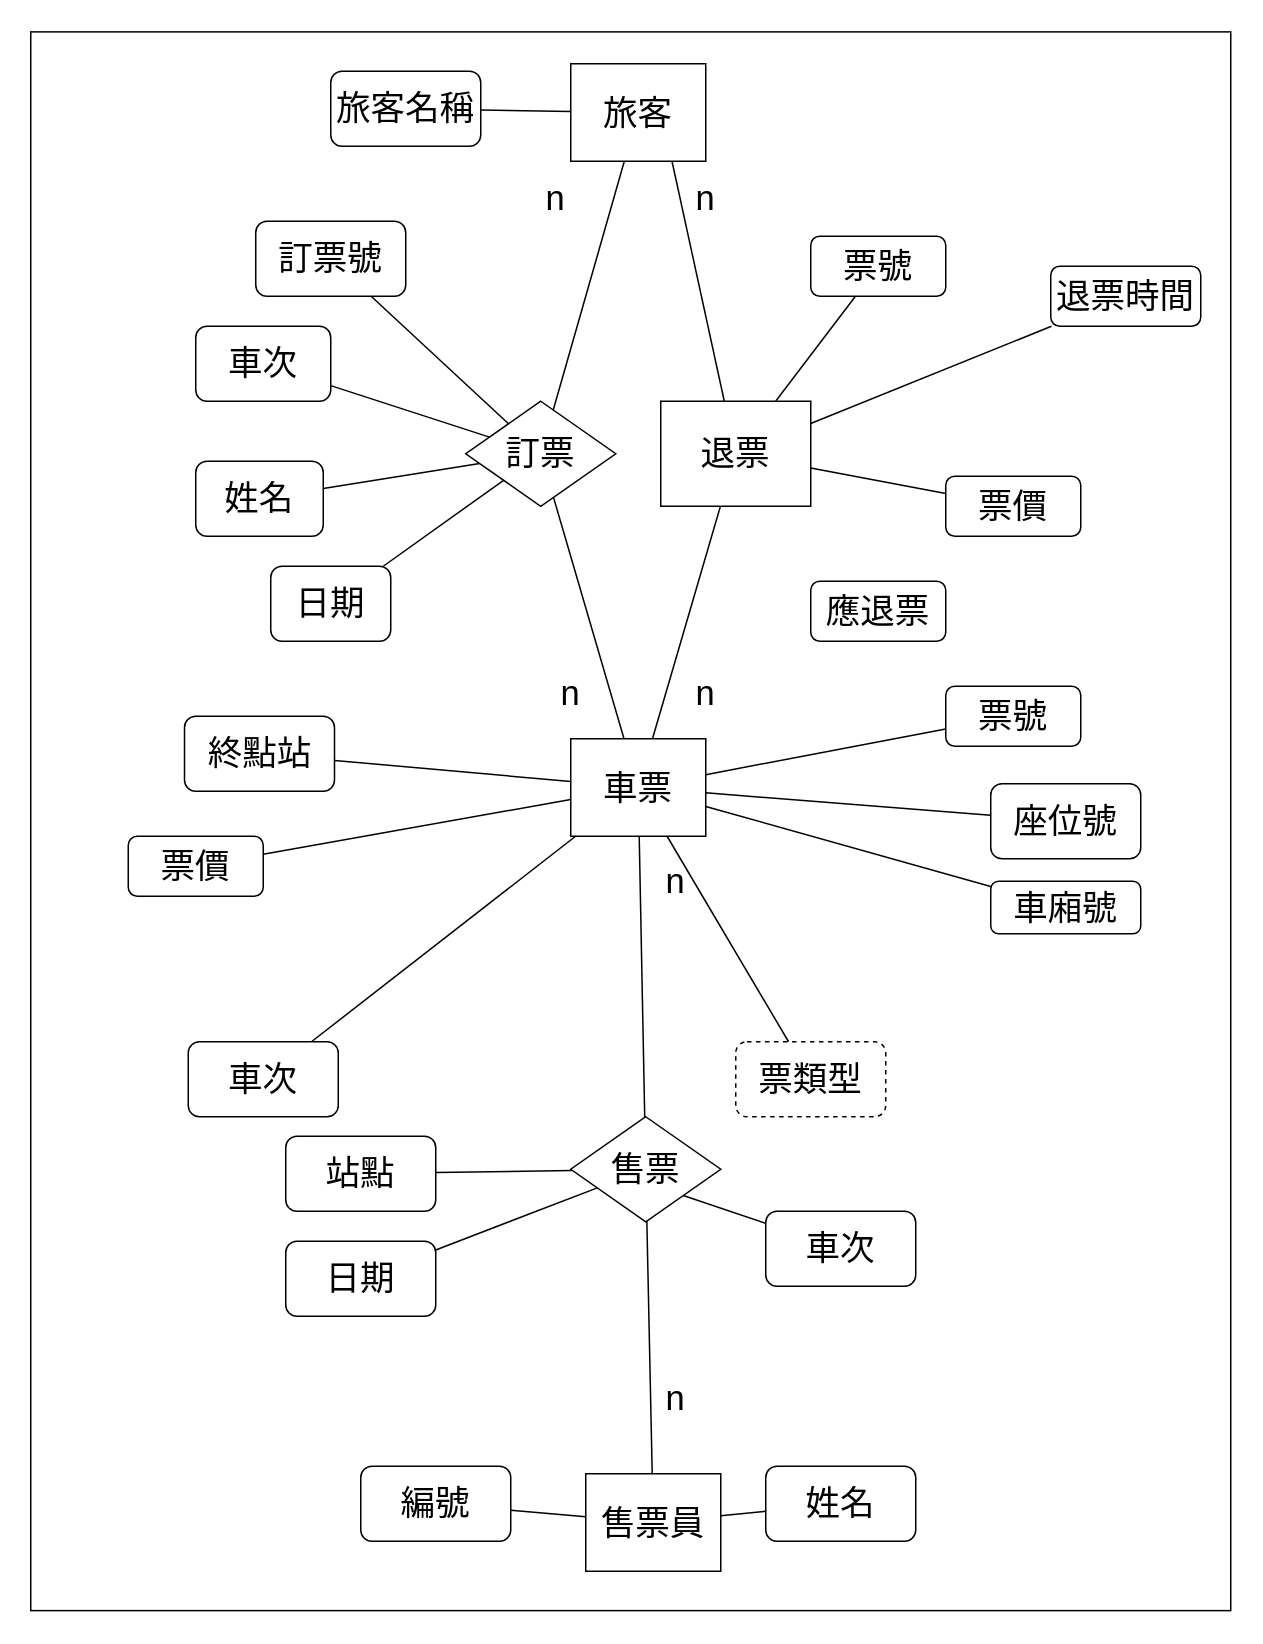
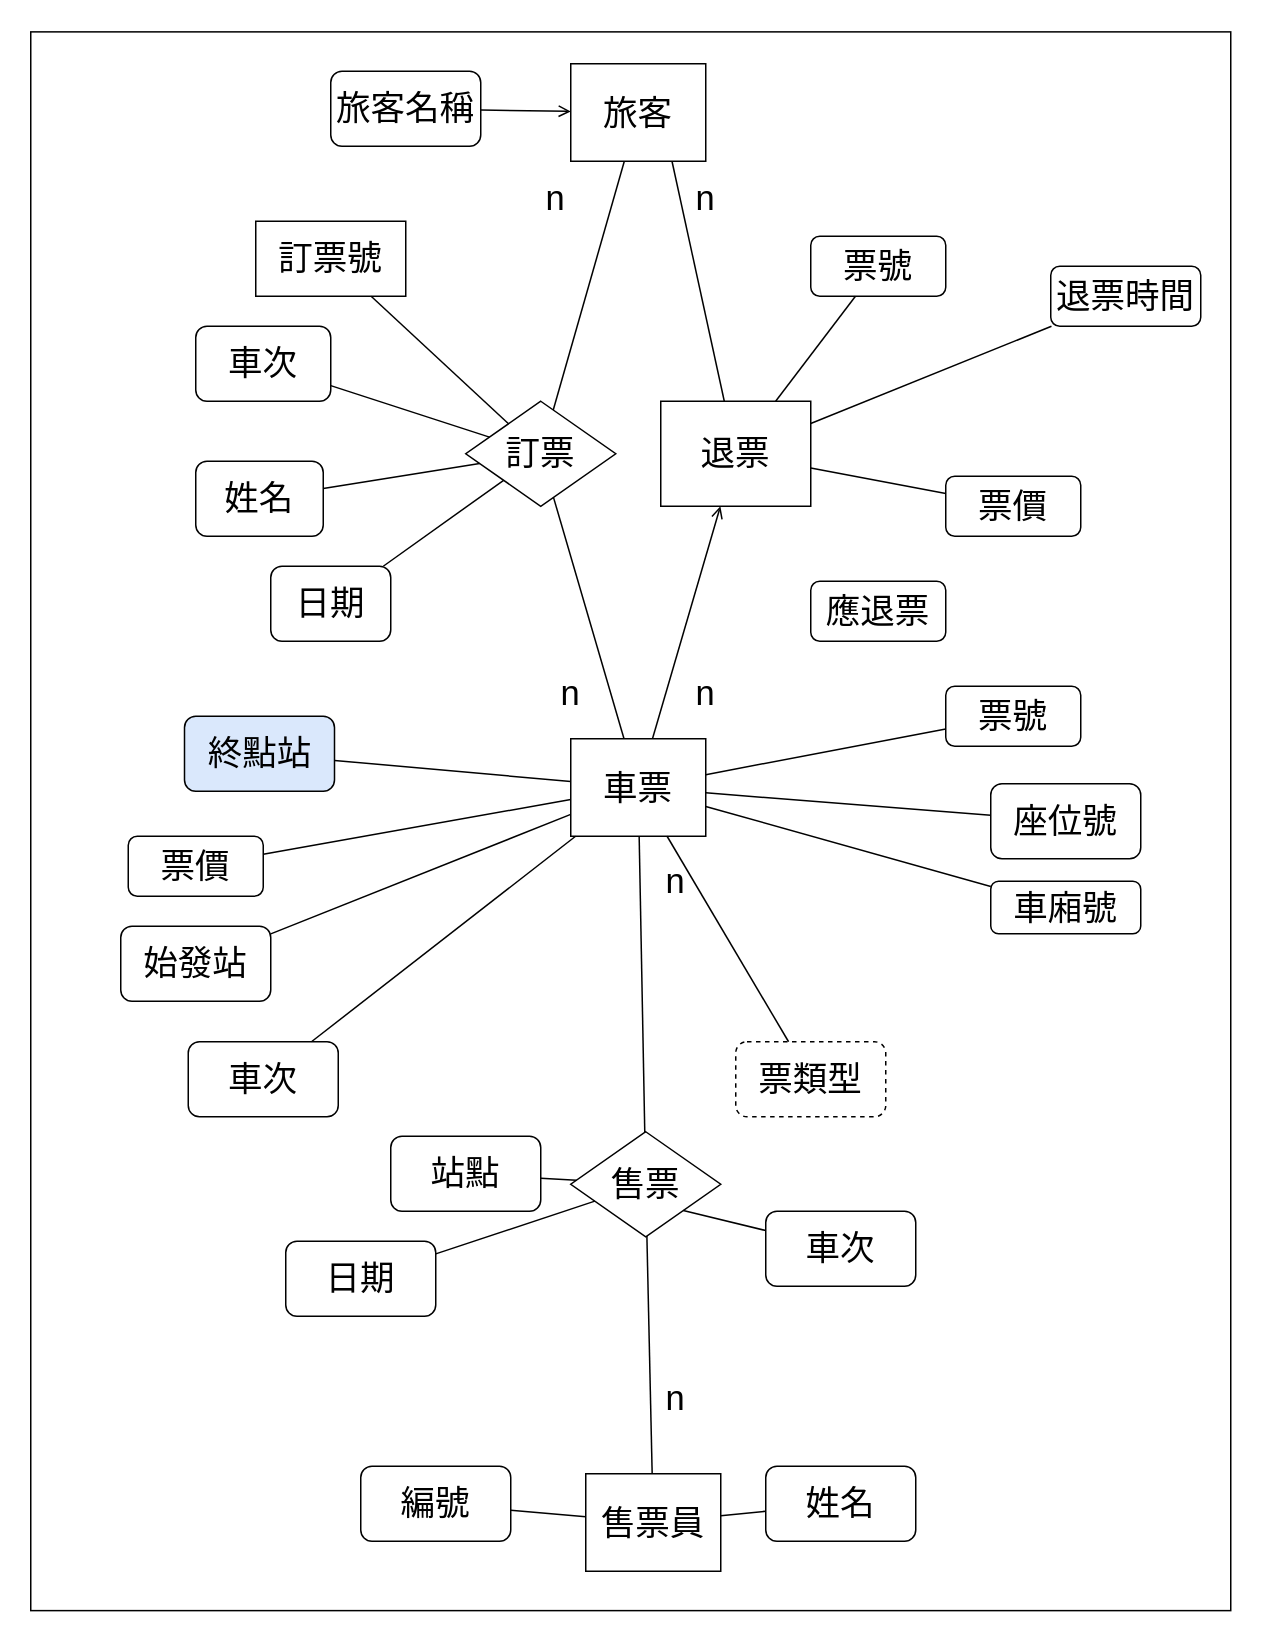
- <mxCell id="36" value="" style="endArrow=none;html=1;rounded=0;" edge="1" parent="1" source="3" target="4"><mxGeometry width="50" height="50" relative="1" as="geometry"><mxPoint x="-280" y="367" as="sourcePoint" /><mxPoint x="-230" y="317" as="targetPoint" /></mxGeometry></mxCell>
+ <mxCell id="36" value="" style="endArrow=open;html=1;rounded=0;" edge="1" parent="1" source="3" target="4"><mxGeometry width="50" height="50" relative="1" as="geometry"><mxPoint x="-280" y="367" as="sourcePoint" /><mxPoint x="-230" y="317" as="targetPoint" /></mxGeometry></mxCell>
- <mxCell id="7" value="&lt;font style=&quot;font-size: 23px;&quot;&gt;訂票號&lt;/font&gt;" style="rounded=1;whiteSpace=wrap;html=1;" vertex="1" parent="1"><mxGeometry x="170" y="147" width="100" height="50" as="geometry" /></mxCell>
+ <mxCell id="7" value="&lt;font style=&quot;font-size: 23px;&quot;&gt;訂票號&lt;/font&gt;" style="whiteSpace=wrap;html=1;rounded=0;" vertex="1" parent="1"><mxGeometry x="170" y="147" width="100" height="50" as="geometry" /></mxCell>
- <mxCell id="45" value="" style="endArrow=none;html=1;rounded=0;" edge="1" parent="1" source="28" target="6"><mxGeometry width="50" height="50" relative="1" as="geometry"><mxPoint x="-640" y="497" as="sourcePoint" /><mxPoint x="-590" y="447" as="targetPoint" /></mxGeometry></mxCell>
+ <mxCell id="45" value="" style="endArrow=open;html=1;rounded=0;" edge="1" parent="1" source="28" target="6"><mxGeometry width="50" height="50" relative="1" as="geometry"><mxPoint x="-640" y="497" as="sourcePoint" /><mxPoint x="-590" y="447" as="targetPoint" /></mxGeometry></mxCell>
- <mxCell id="11" value="&lt;font style=&quot;font-size: 23px;&quot;&gt;終點站&lt;/font&gt;" style="rounded=1;whiteSpace=wrap;html=1;" vertex="1" parent="1"><mxGeometry x="122.5" y="477" width="100" height="50" as="geometry" /></mxCell>
+ <mxCell id="11" value="&lt;font style=&quot;font-size: 23px;&quot;&gt;終點站&lt;/font&gt;" style="rounded=1;whiteSpace=wrap;html=1;fillColor=#dae8fc;" vertex="1" parent="1"><mxGeometry x="122.5" y="477" width="100" height="50" as="geometry" /></mxCell>
+ <mxCell id="42" value="" style="endArrow=none;html=1;rounded=0;" edge="1" parent="1" source="28" target="13"><mxGeometry width="50" height="50" relative="1" as="geometry"><mxPoint x="-670" y="467" as="sourcePoint" /><mxPoint x="-620" y="417" as="targetPoint" /></mxGeometry></mxCell>
+ <mxCell id="13" value="&lt;font style=&quot;font-size: 23px;&quot;&gt;始發站&lt;/font&gt;" style="rounded=1;whiteSpace=wrap;html=1;" vertex="1" parent="1"><mxGeometry x="80" y="617" width="100" height="50" as="geometry" /></mxCell>
- <mxCell id="29" value="&lt;font style=&quot;font-size: 23px;&quot;&gt;售票&lt;/font&gt;" style="rhombus;whiteSpace=wrap;html=1;" vertex="1" parent="1"><mxGeometry x="380" y="744" width="100" height="70" as="geometry" /></mxCell>
+ <mxCell id="29" value="&lt;font style=&quot;font-size: 23px;&quot;&gt;售票&lt;/font&gt;" style="rhombus;whiteSpace=wrap;html=1;" vertex="1" parent="1"><mxGeometry x="380" y="754" width="100" height="70" as="geometry" /></mxCell>
- <mxCell id="15" value="&lt;font style=&quot;font-size: 23px;&quot;&gt;站點&lt;/font&gt;" style="rounded=1;whiteSpace=wrap;html=1;" vertex="1" parent="1"><mxGeometry x="190" y="757" width="100" height="50" as="geometry" /></mxCell>
+ <mxCell id="15" value="&lt;font style=&quot;font-size: 23px;&quot;&gt;站點&lt;/font&gt;" style="rounded=1;whiteSpace=wrap;html=1;" vertex="1" parent="1"><mxGeometry x="260" y="757" width="100" height="50" as="geometry" /></mxCell>
